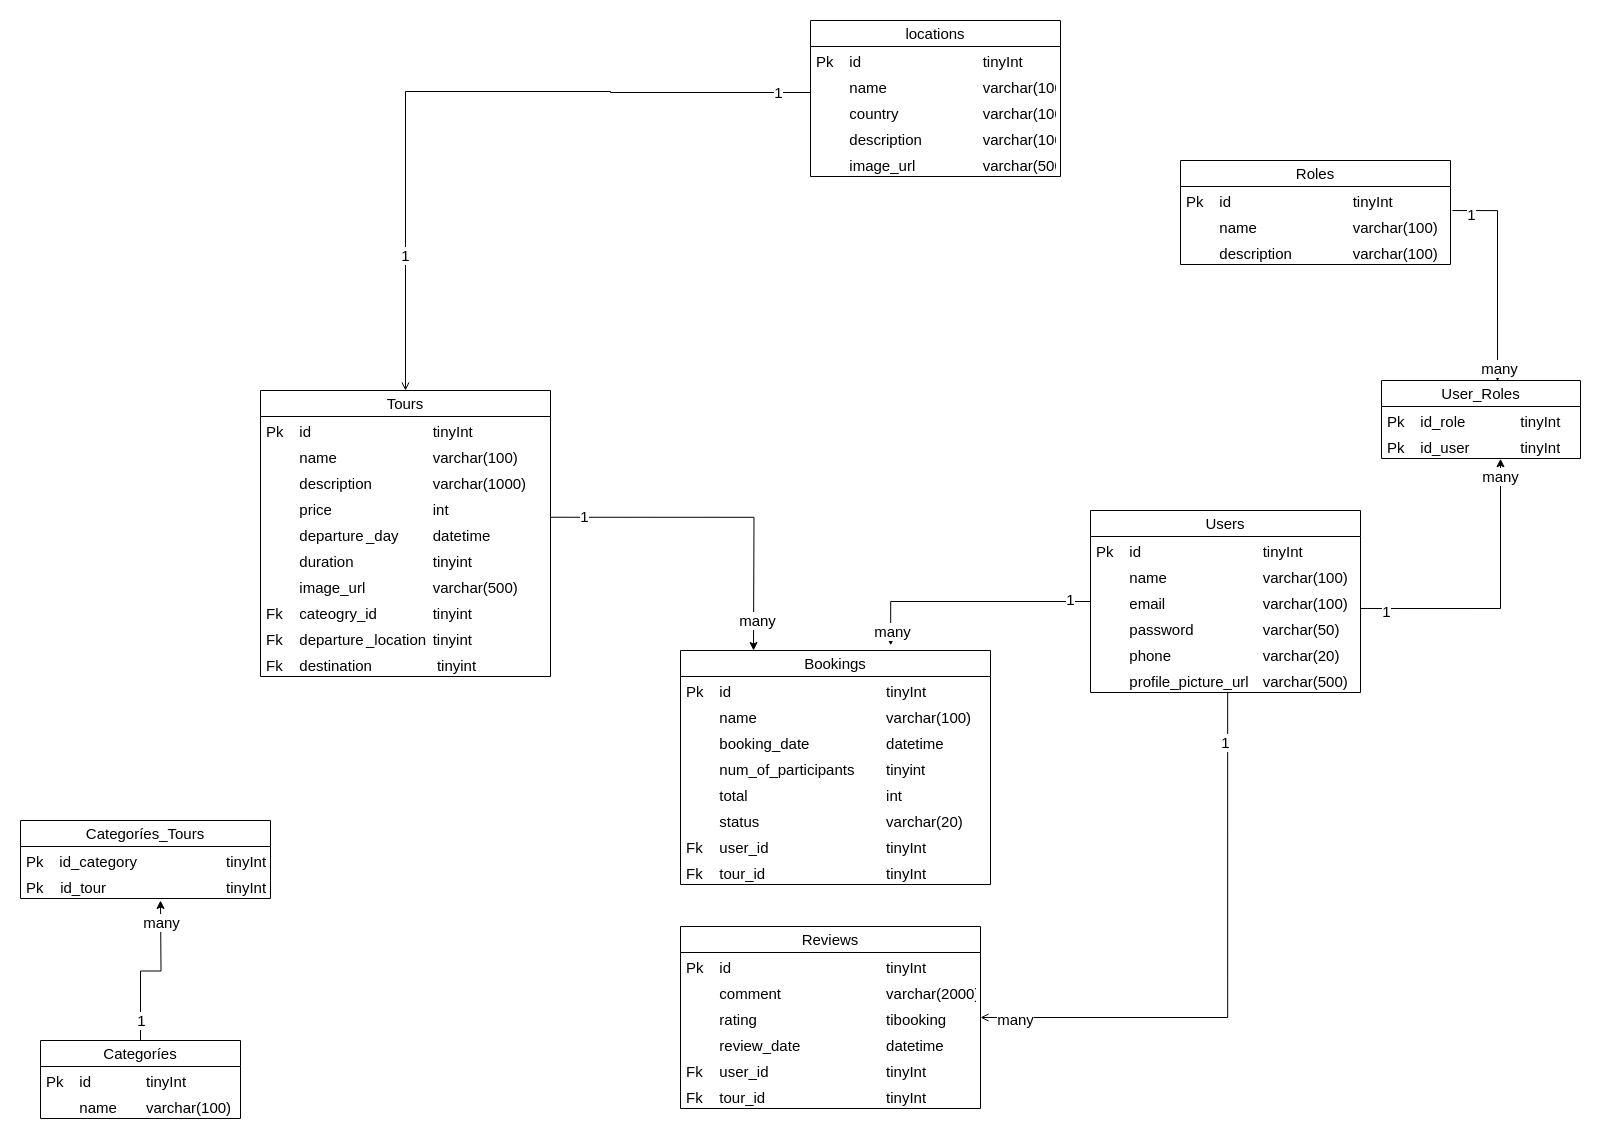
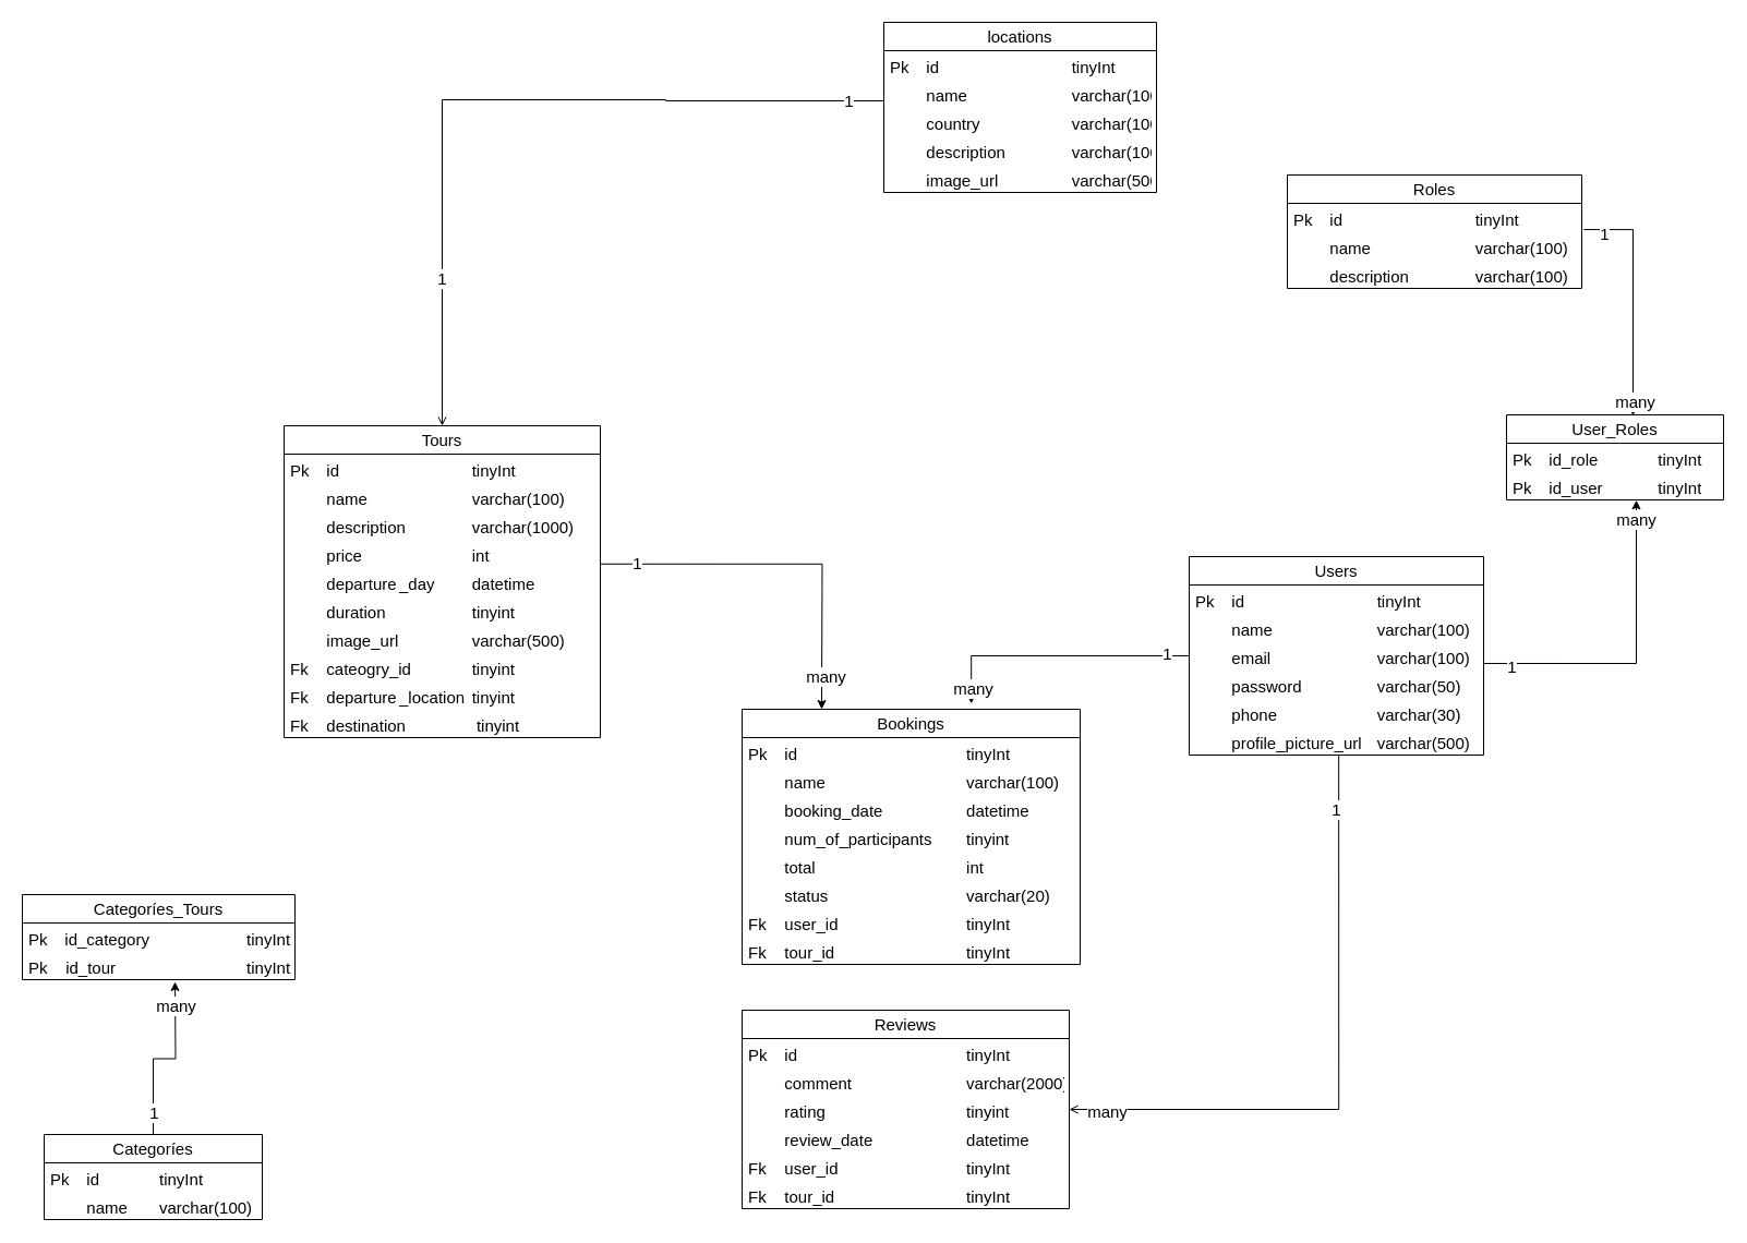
- <mxCell id="18" value="&lt;span style=&quot;white-space: pre; font-size: 15px;&quot;&gt;&#09;&lt;/span&gt;phone&lt;span style=&quot;white-space: pre; font-size: 15px;&quot;&gt;&#09;&lt;/span&gt;&amp;nbsp;&lt;span style=&quot;white-space: pre; font-size: 15px;&quot;&gt;&#09;&lt;span style=&quot;white-space: pre; font-size: 15px;&quot;&gt;&#09;&lt;/span&gt;&lt;/span&gt;varchar(20)" style="text;strokeColor=none;fillColor=none;align=left;verticalAlign=top;spacingLeft=4;spacingRight=4;overflow=hidden;rotatable=0;points=[[0,0.5],[1,0.5]];portConstraint=eastwest;whiteSpace=wrap;html=1;fontSize=15;" parent="13" vertex="1"><mxGeometry y="130" width="270" height="26" as="geometry" /></mxCell>
+ <mxCell id="18" value="&lt;span style=&quot;white-space: pre; font-size: 15px;&quot;&gt;&#09;&lt;/span&gt;phone&lt;span style=&quot;white-space: pre; font-size: 15px;&quot;&gt;&#09;&lt;/span&gt;&amp;nbsp;&lt;span style=&quot;white-space: pre; font-size: 15px;&quot;&gt;&#09;&lt;span style=&quot;white-space: pre; font-size: 15px;&quot;&gt;&#09;&lt;/span&gt;&lt;/span&gt;varchar(30)" style="text;strokeColor=none;fillColor=none;align=left;verticalAlign=top;spacingLeft=4;spacingRight=4;overflow=hidden;rotatable=0;points=[[0,0.5],[1,0.5]];portConstraint=eastwest;whiteSpace=wrap;html=1;fontSize=15;" parent="13" vertex="1"><mxGeometry y="130" width="270" height="26" as="geometry" /></mxCell>
- <mxCell id="44" value="&lt;span style=&quot;white-space: pre; font-size: 15px;&quot;&gt;&lt;span style=&quot;white-space: pre; font-size: 15px;&quot;&gt;&#09;&lt;/span&gt;&lt;/span&gt;rating&amp;nbsp;&lt;span style=&quot;white-space: pre; font-size: 15px;&quot;&gt;&#09;&lt;span style=&quot;white-space: pre; font-size: 15px;&quot;&gt;&#09;&lt;span style=&quot;white-space: pre; font-size: 15px;&quot;&gt;&#09;&lt;/span&gt;&lt;span style=&quot;white-space: pre; font-size: 15px;&quot;&gt;&#09;&lt;/span&gt;t&lt;/span&gt;i&lt;/span&gt;booking" style="text;strokeColor=none;fillColor=none;align=left;verticalAlign=top;spacingLeft=4;spacingRight=4;overflow=hidden;rotatable=0;points=[[0,0.5],[1,0.5]];portConstraint=eastwest;whiteSpace=wrap;html=1;fontSize=15;" parent="41" vertex="1"><mxGeometry y="78" width="300" height="26" as="geometry" /></mxCell>
+ <mxCell id="44" value="&lt;span style=&quot;white-space: pre; font-size: 15px;&quot;&gt;&lt;span style=&quot;white-space: pre; font-size: 15px;&quot;&gt;&#09;&lt;/span&gt;&lt;/span&gt;rating&amp;nbsp;&lt;span style=&quot;white-space: pre; font-size: 15px;&quot;&gt;&#09;&lt;span style=&quot;white-space: pre; font-size: 15px;&quot;&gt;&#09;&lt;span style=&quot;white-space: pre; font-size: 15px;&quot;&gt;&#09;&lt;/span&gt;&lt;span style=&quot;white-space: pre; font-size: 15px;&quot;&gt;&#09;&lt;/span&gt;t&lt;/span&gt;i&lt;/span&gt;nyint" style="text;strokeColor=none;fillColor=none;align=left;verticalAlign=top;spacingLeft=4;spacingRight=4;overflow=hidden;rotatable=0;points=[[0,0.5],[1,0.5]];portConstraint=eastwest;whiteSpace=wrap;html=1;fontSize=15;" parent="41" vertex="1"><mxGeometry y="78" width="300" height="26" as="geometry" /></mxCell>
